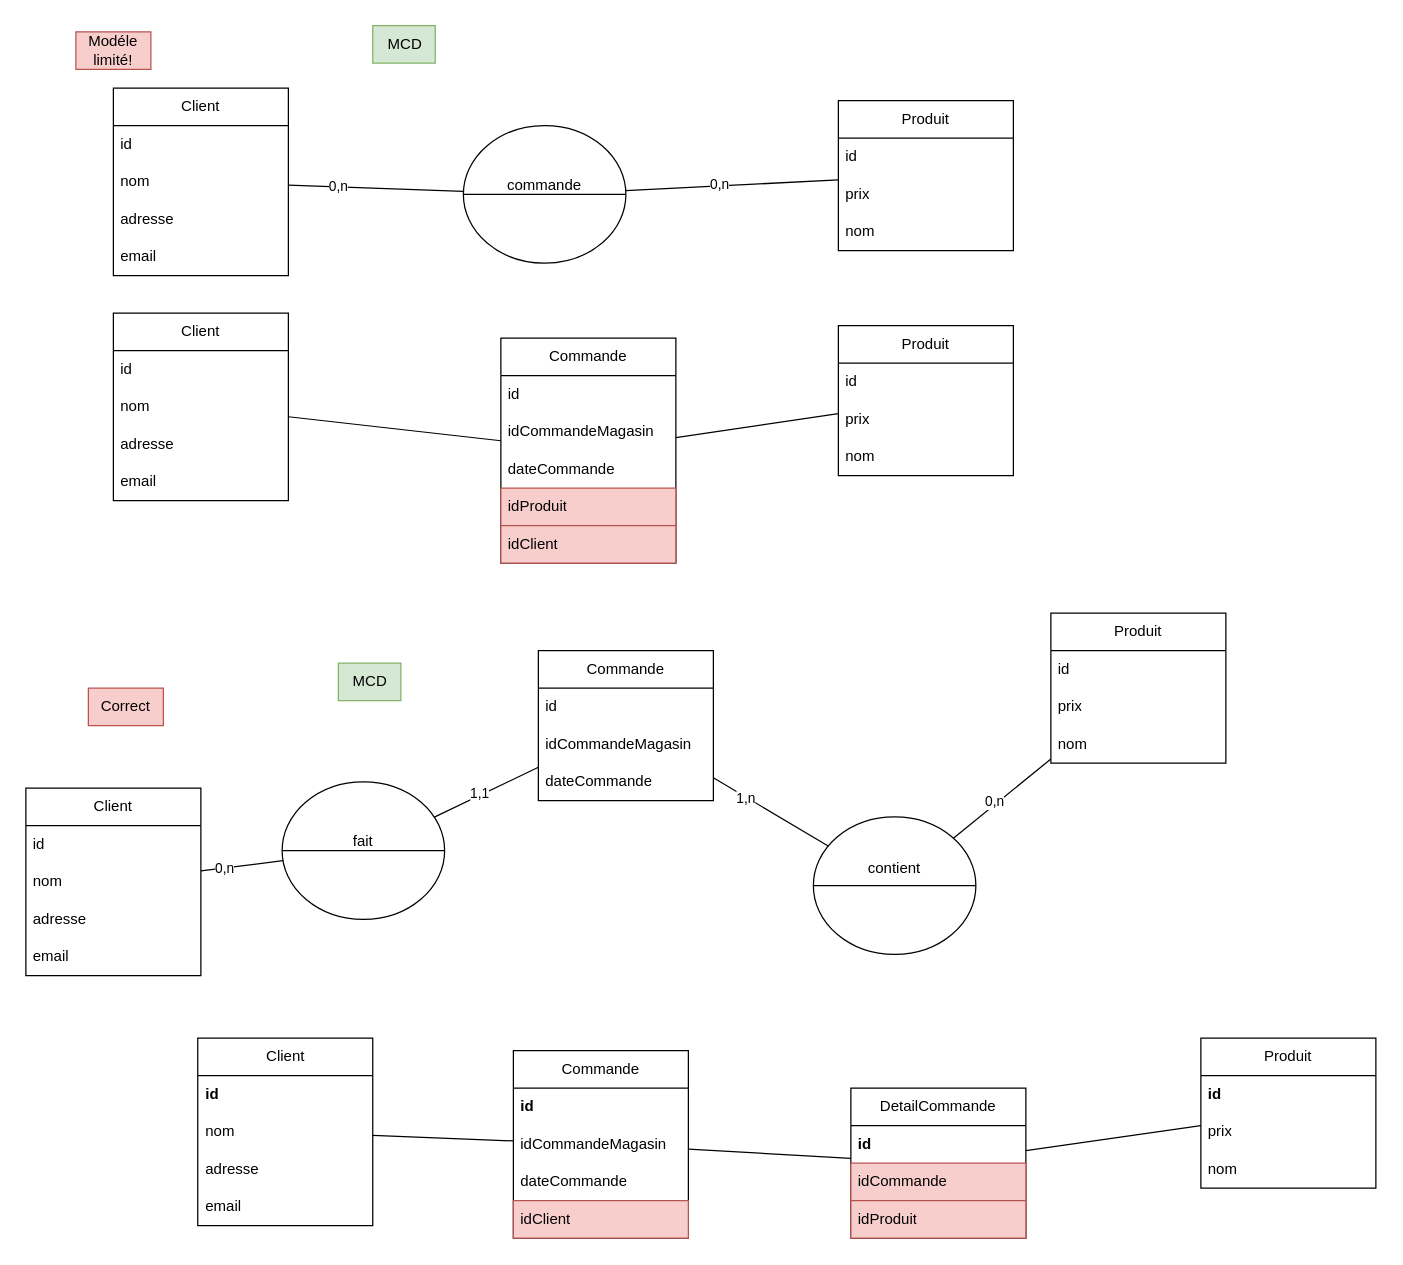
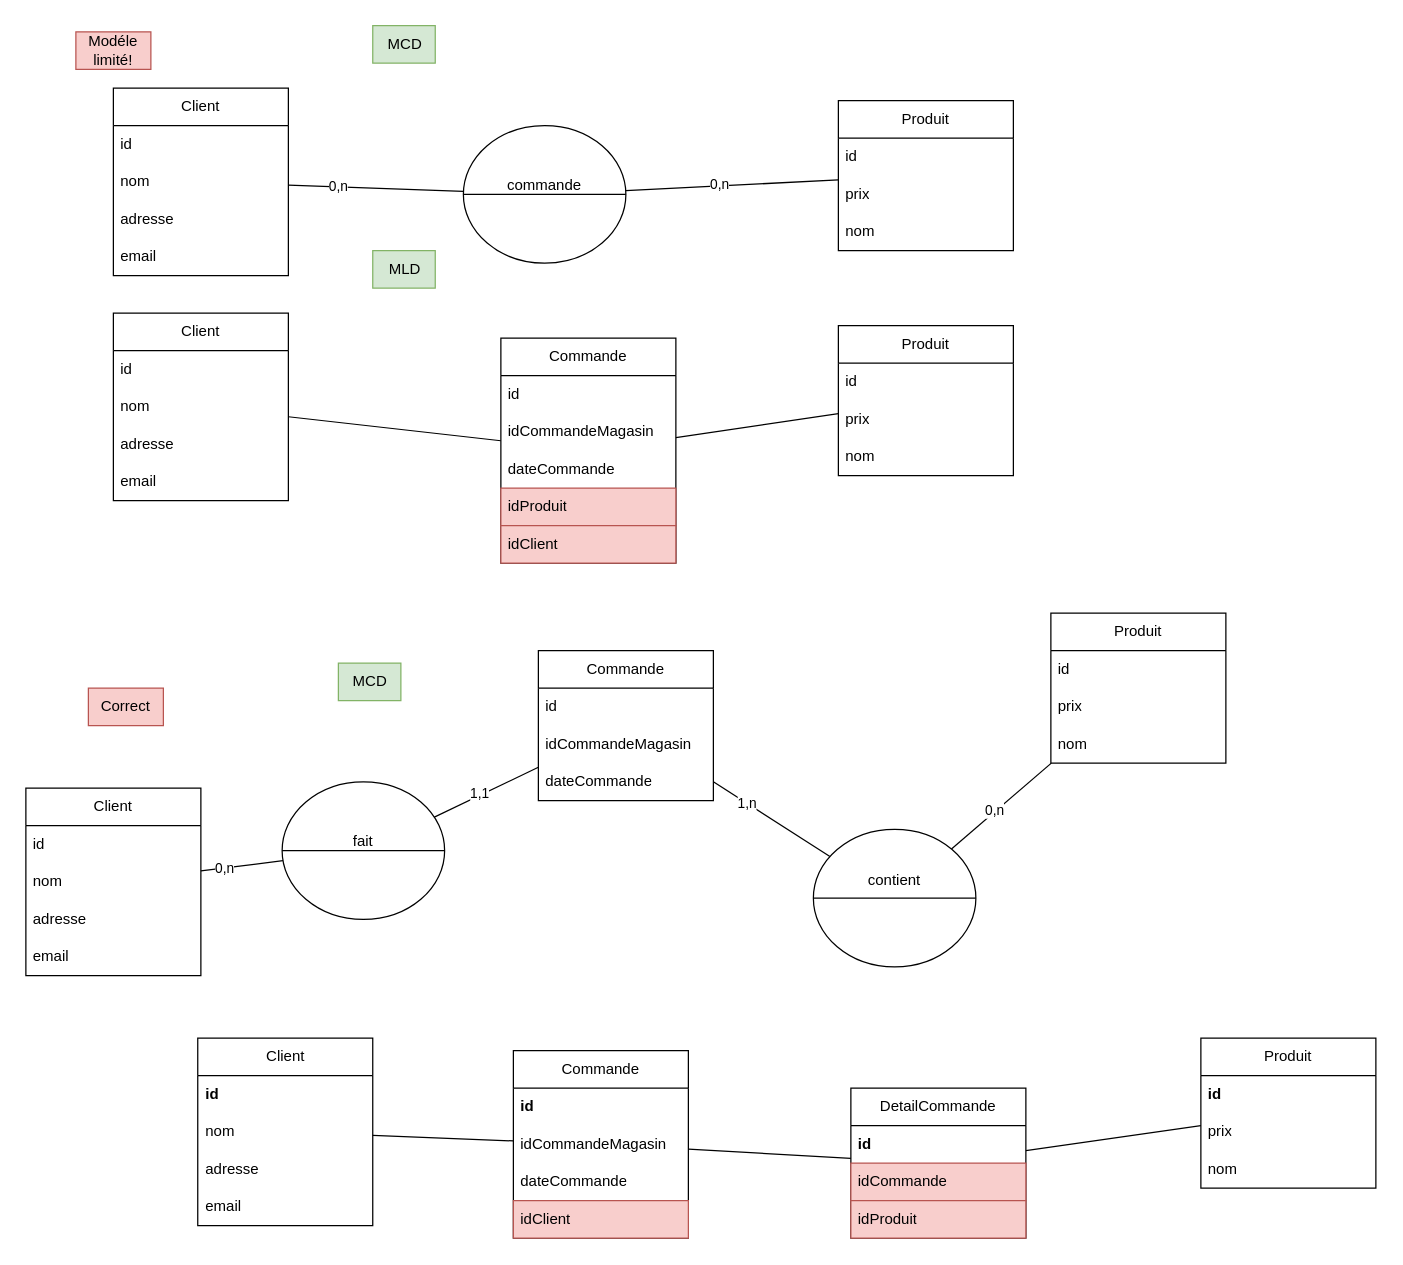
+ <mxCell id="23" value="MLD" style="text;html=1;align=center;verticalAlign=middle;resizable=0;points=[];autosize=1;strokeColor=#82b366;fillColor=#d5e8d4;" vertex="1" parent="1"><mxGeometry x="297.5" y="200" width="50" height="30" as="geometry" /></mxCell>
- <mxCell id="56" value="contient&lt;br&gt;&lt;br&gt;&lt;div&gt;&lt;br/&gt;&lt;/div&gt;" style="shape=lineEllipse;perimeter=ellipsePerimeter;whiteSpace=wrap;html=1;backgroundOutline=1;" vertex="1" parent="1"><mxGeometry x="650" y="653" width="130" height="110" as="geometry" /></mxCell>
+ <mxCell id="56" value="contient&lt;br&gt;&lt;br&gt;&lt;div&gt;&lt;br/&gt;&lt;/div&gt;" style="shape=lineEllipse;perimeter=ellipsePerimeter;whiteSpace=wrap;html=1;backgroundOutline=1;" vertex="1" parent="1"><mxGeometry x="650" y="663" width="130" height="110" as="geometry" /></mxCell>
